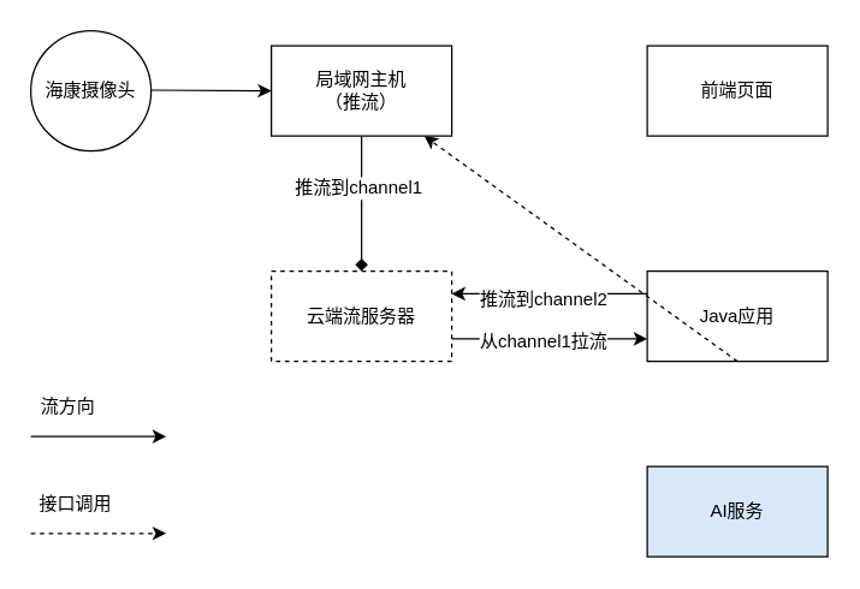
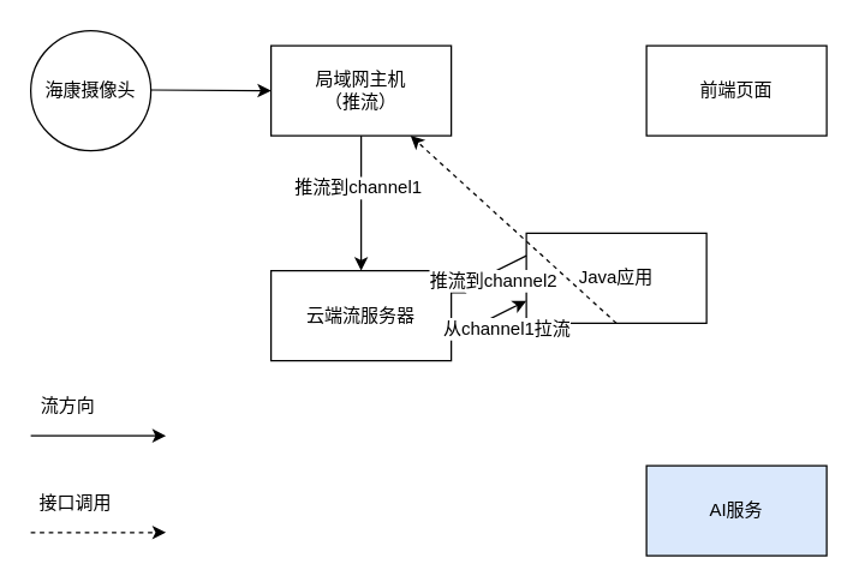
- <mxCell id="11" value="" style="endArrow=diamond;html=1;entryX=0.5;entryY=0;entryDx=0;entryDy=0;exitX=0.5;exitY=1;exitDx=0;exitDy=0;" edge="1" parent="1" source="3" target="4"><mxGeometry width="50" height="50" relative="1" as="geometry"><mxPoint x="110" y="69.5" as="sourcePoint" /><mxPoint x="190" y="70" as="targetPoint" /></mxGeometry></mxCell>
+ <mxCell id="11" value="" style="endArrow=classic;html=1;entryX=0.5;entryY=0;entryDx=0;entryDy=0;exitX=0.5;exitY=1;exitDx=0;exitDy=0;" edge="1" parent="1" source="3" target="4"><mxGeometry width="50" height="50" relative="1" as="geometry"><mxPoint x="110" y="69.5" as="sourcePoint" /><mxPoint x="190" y="70" as="targetPoint" /></mxGeometry></mxCell>
- <mxCell id="4" value="云端流服务器" style="rounded=0;whiteSpace=wrap;html=1;dashed=1;" vertex="1" parent="1"><mxGeometry x="180" y="180" width="120" height="60" as="geometry" /></mxCell>
+ <mxCell id="4" value="云端流服务器" style="rounded=0;whiteSpace=wrap;html=1;" vertex="1" parent="1"><mxGeometry x="180" y="180" width="120" height="60" as="geometry" /></mxCell>
- <mxCell id="6" value="Java应用" style="rounded=0;whiteSpace=wrap;html=1;" vertex="1" parent="1"><mxGeometry x="430" y="180" width="120" height="60" as="geometry" /></mxCell>
+ <mxCell id="6" value="Java应用" style="rounded=0;whiteSpace=wrap;html=1;" vertex="1" parent="1"><mxGeometry x="350" y="155" width="120" height="60" as="geometry" /></mxCell>
